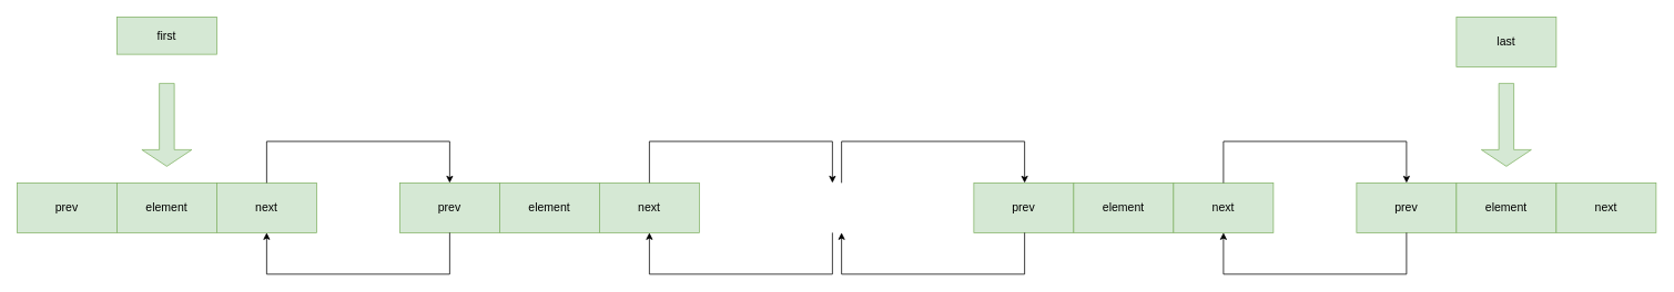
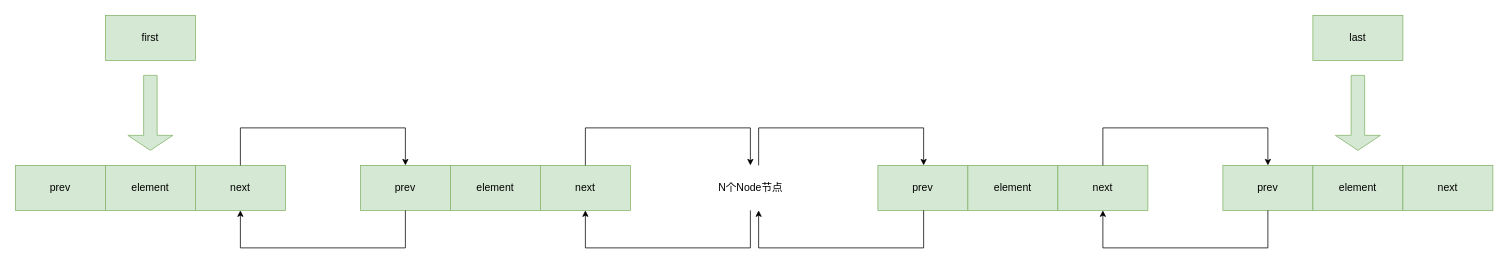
- <mxCell id="23" value="first" style="rounded=0;whiteSpace=wrap;html=1;fillColor=#d5e8d4;strokeColor=#82b366;fontSize=14;" parent="1" vertex="1"><mxGeometry x="140" y="20" width="120" height="45" as="geometry" /></mxCell>
+ <mxCell id="23" value="first" style="rounded=0;whiteSpace=wrap;html=1;fillColor=#d5e8d4;strokeColor=#82b366;fontSize=14;" parent="1" vertex="1"><mxGeometry x="140" y="20" width="120" height="60" as="geometry" /></mxCell>
+ <mxCell id="26" value="&lt;font style=&quot;font-size: 14px;&quot;&gt;N个Node节点&lt;/font&gt;" style="text;html=1;align=center;verticalAlign=middle;resizable=0;points=[];autosize=1;strokeColor=none;fillColor=none;" vertex="1" parent="1"><mxGeometry x="945" y="235" width="110" height="30" as="geometry" /></mxCell>
